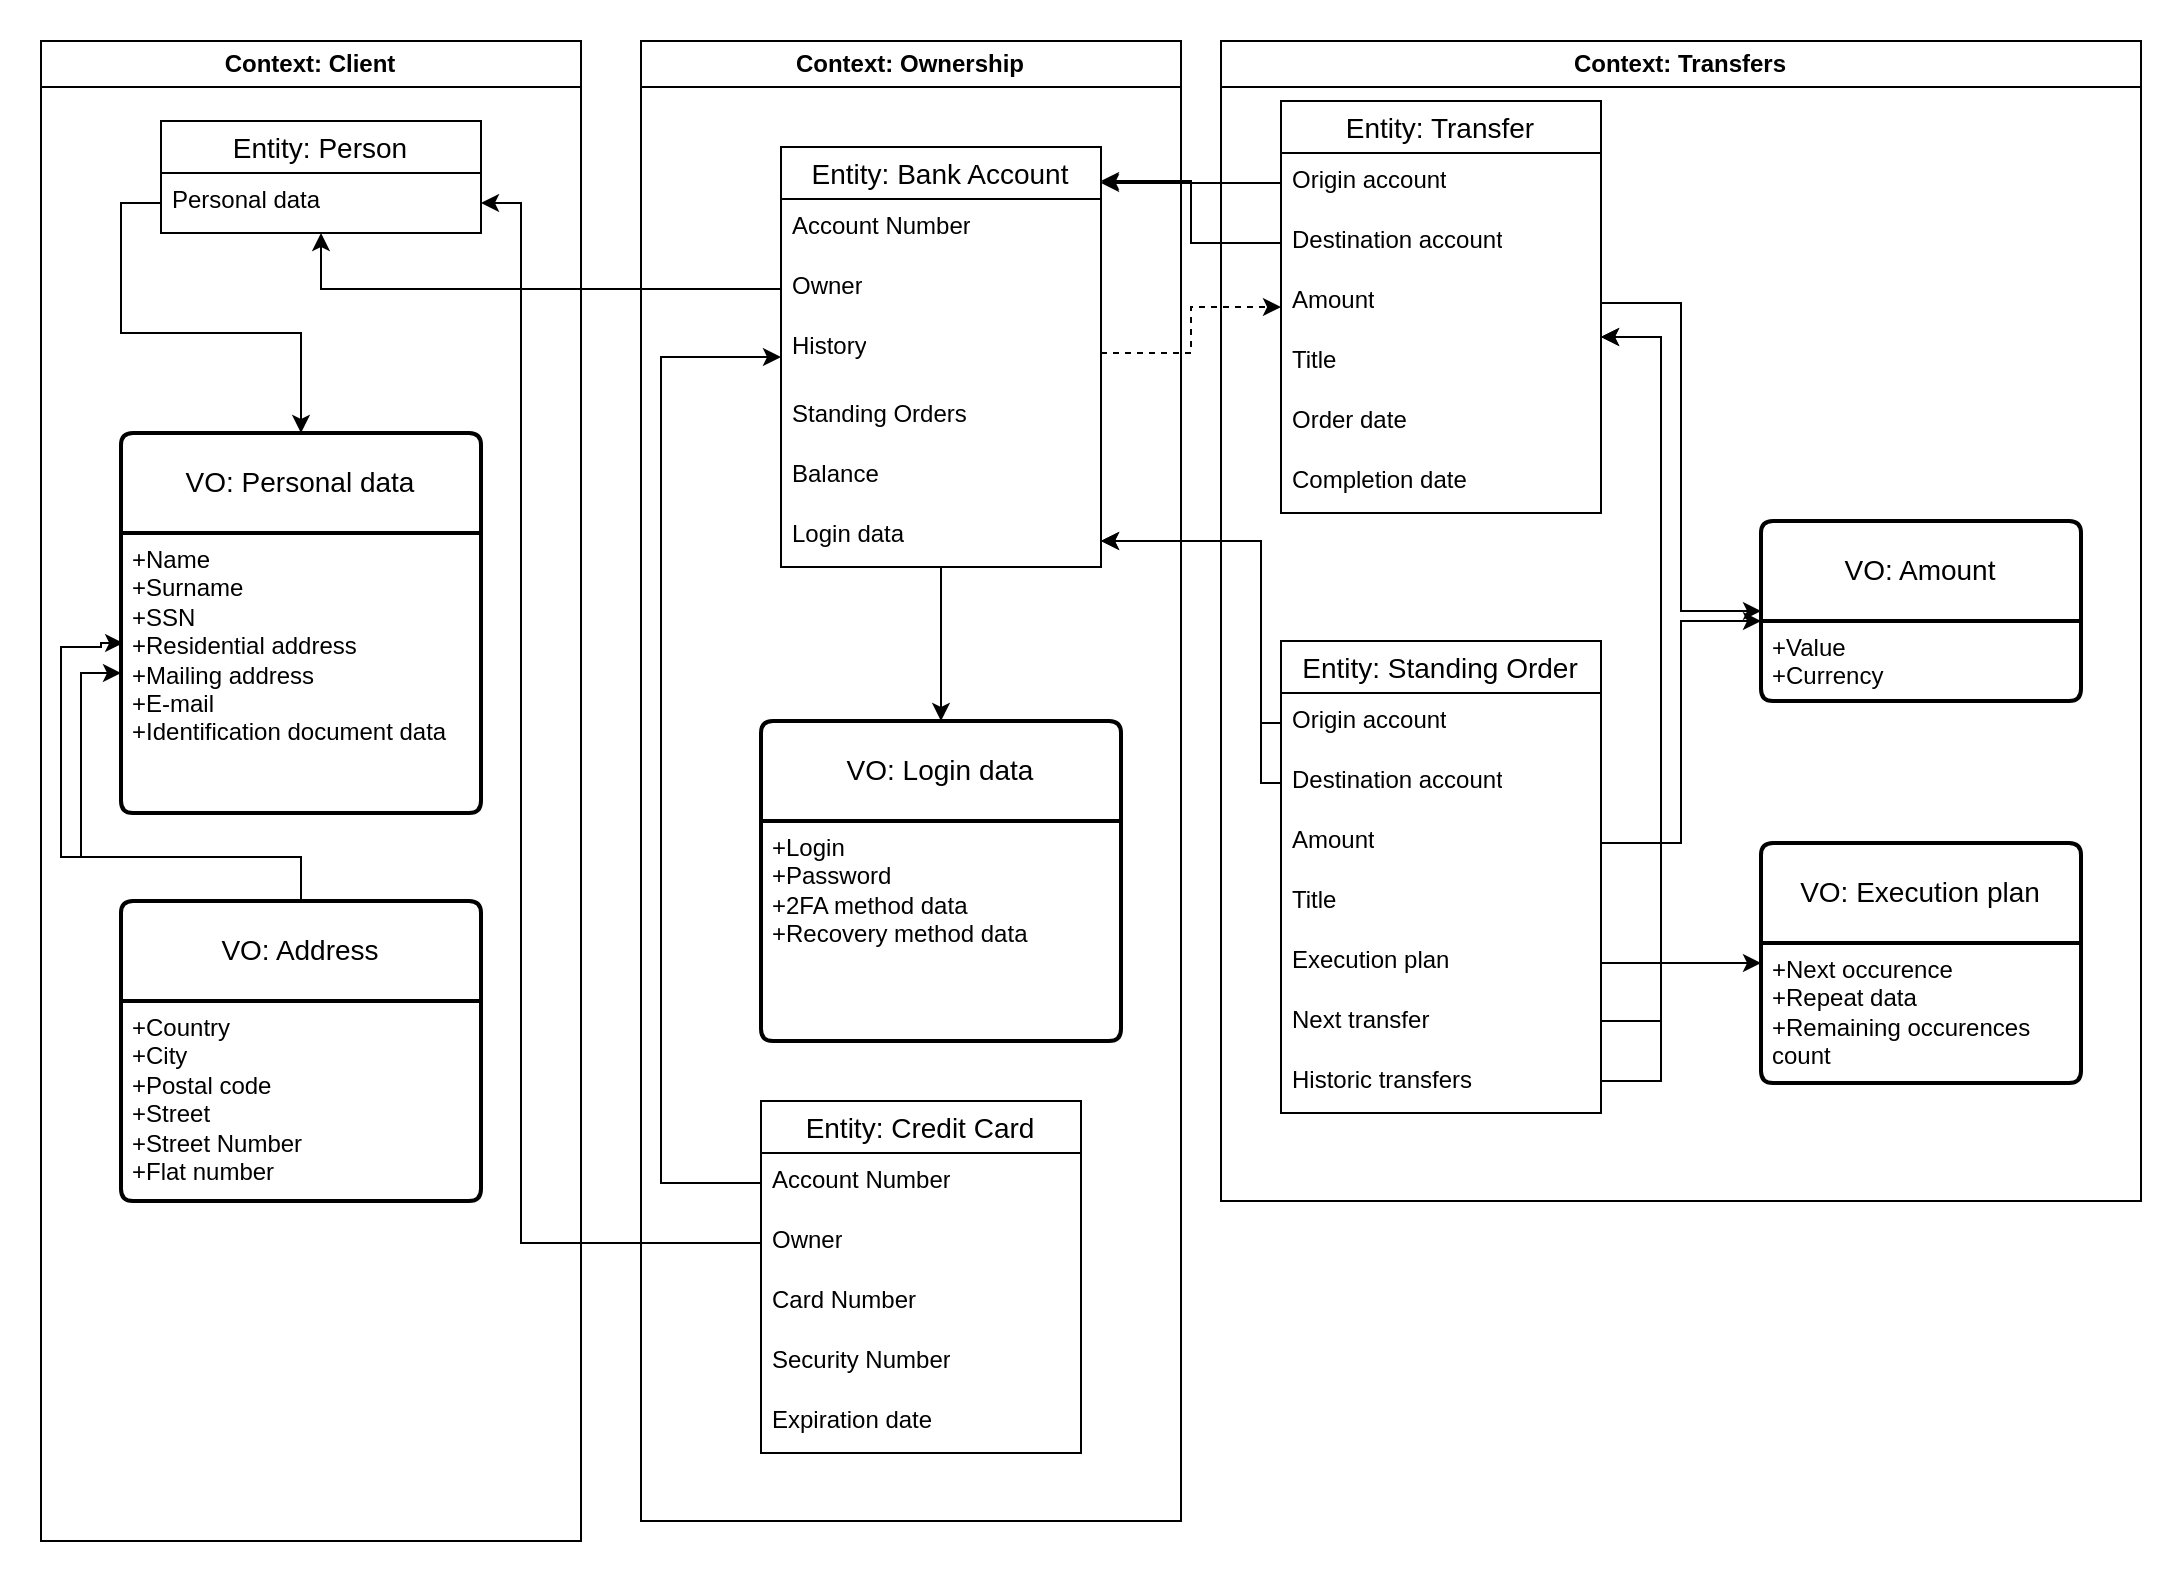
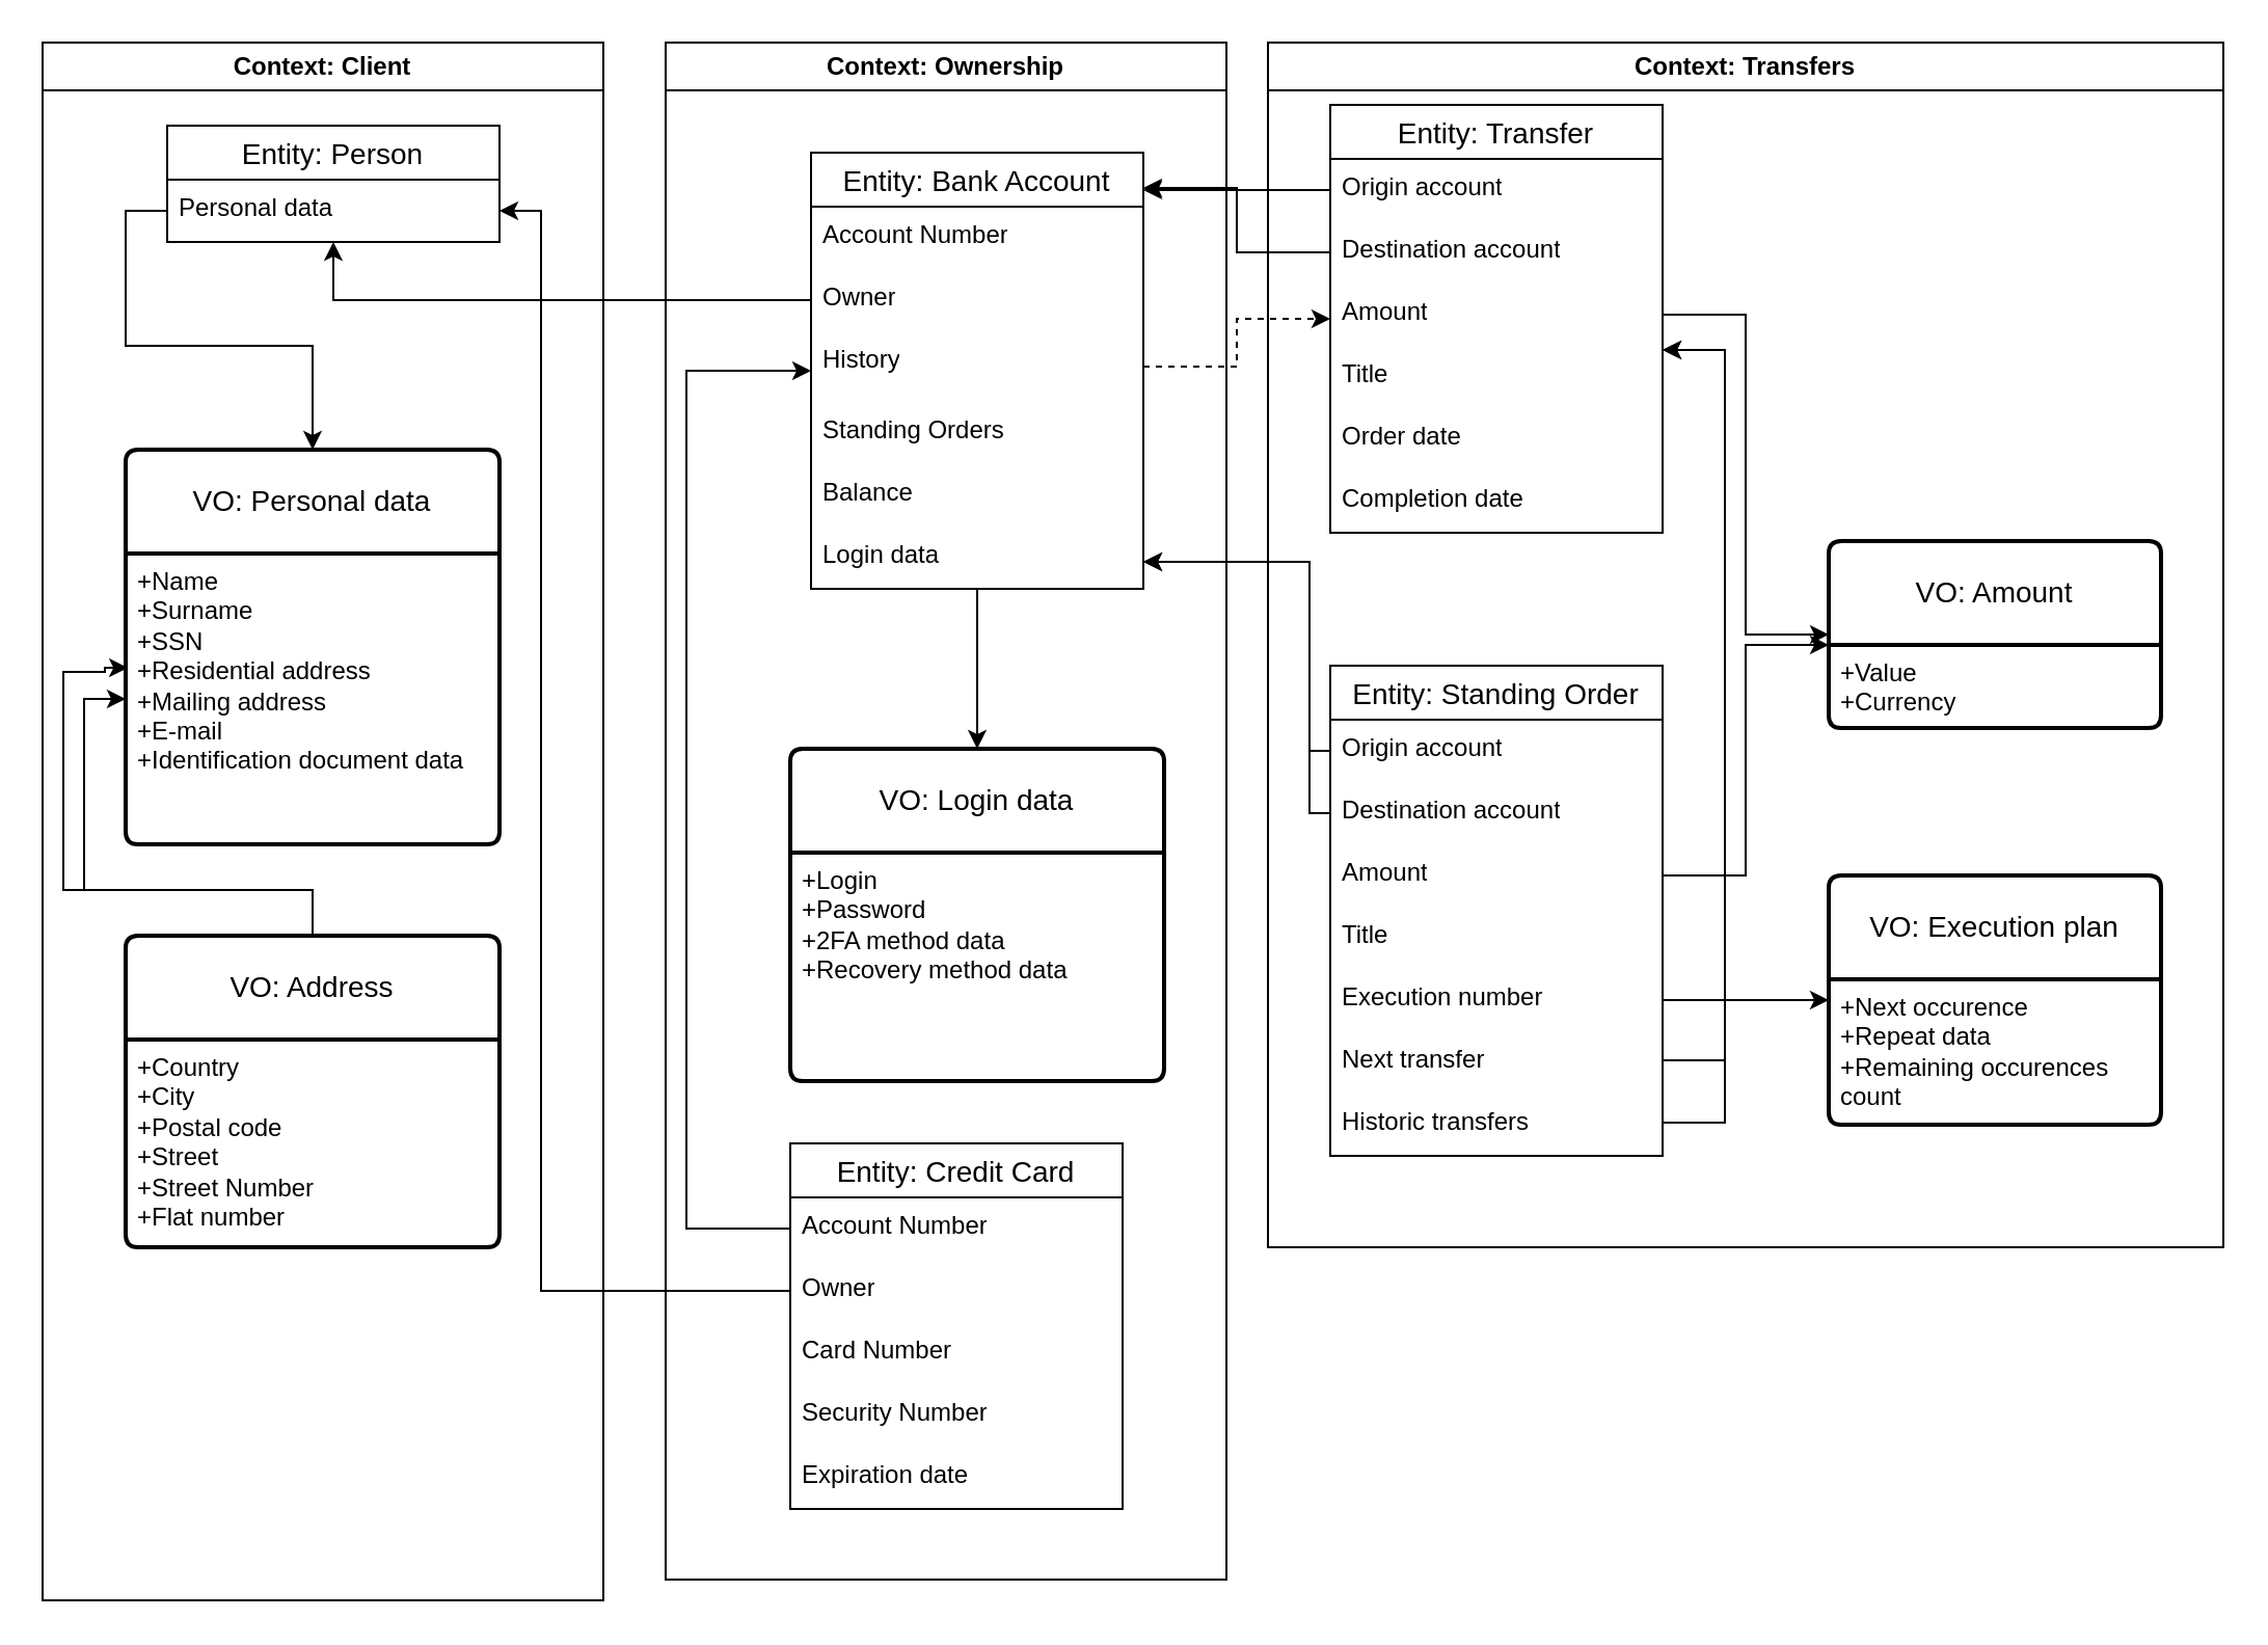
- <mxCell id="29" value="&lt;div&gt;Execution plan&lt;br&gt;&lt;/div&gt;" style="text;strokeColor=none;fillColor=none;spacingLeft=4;spacingRight=4;overflow=hidden;rotatable=0;points=[[0,0.5],[1,0.5]];portConstraint=eastwest;fontSize=12;whiteSpace=wrap;html=1;" vertex="1" parent="24"><mxGeometry y="146" width="160" height="30" as="geometry" /></mxCell>
+ <mxCell id="29" value="&lt;div&gt;Execution number&lt;br&gt;&lt;/div&gt;" style="text;strokeColor=none;fillColor=none;spacingLeft=4;spacingRight=4;overflow=hidden;rotatable=0;points=[[0,0.5],[1,0.5]];portConstraint=eastwest;fontSize=12;whiteSpace=wrap;html=1;" vertex="1" parent="24"><mxGeometry y="146" width="160" height="30" as="geometry" /></mxCell>
